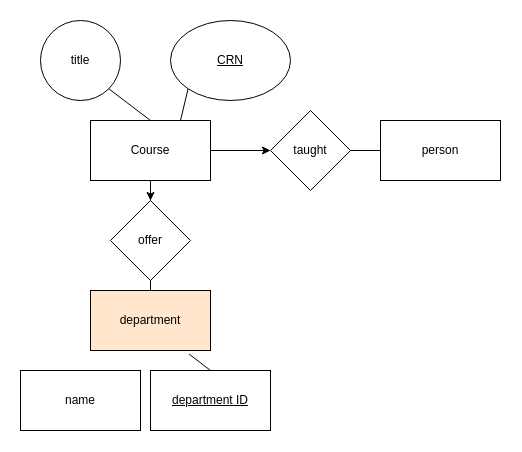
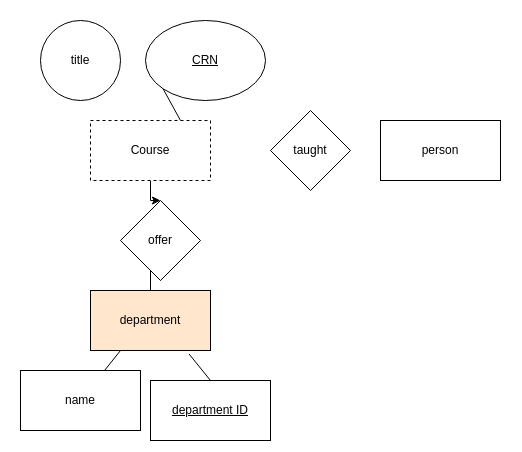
- <mxCell id="8" value="&lt;u&gt;CRN&lt;/u&gt;" style="ellipse;whiteSpace=wrap;html=1;" vertex="1" parent="1"><mxGeometry x="170" y="20" width="120" height="80" as="geometry" /></mxCell>
+ <mxCell id="8" value="&lt;u&gt;CRN&lt;/u&gt;" style="ellipse;whiteSpace=wrap;html=1;" vertex="1" parent="1"><mxGeometry x="145" y="20" width="120" height="80" as="geometry" /></mxCell>
- <mxCell id="5" style="rounded=0;orthogonalLoop=1;jettySize=auto;html=1;exitX=1;exitY=1;exitDx=0;exitDy=0;entryX=0.5;entryY=0;entryDx=0;entryDy=0;strokeColor=default;endArrow=none;endFill=0;" edge="1" parent="1" source="6" target="4"><mxGeometry relative="1" as="geometry" /></mxCell>
- <mxCell id="4" value="Course" style="rounded=0;whiteSpace=wrap;html=1;" parent="1" vertex="1"><mxGeometry x="90" y="120" width="120" height="60" as="geometry" /></mxCell>
+ <mxCell id="4" value="Course" style="rounded=0;whiteSpace=wrap;html=1;dashed=1;" parent="1" vertex="1"><mxGeometry x="90" y="120" width="120" height="60" as="geometry" /></mxCell>
- <mxCell id="3" style="edgeStyle=orthogonalEdgeStyle;rounded=0;orthogonalLoop=1;jettySize=auto;html=1;entryX=0;entryY=0.5;entryDx=0;entryDy=0;" edge="1" parent="1" source="4" target="14"><mxGeometry relative="1" as="geometry"><mxPoint x="300" y="150" as="targetPoint" /></mxGeometry></mxCell>
- <mxCell id="9" style="edgeStyle=orthogonalEdgeStyle;rounded=0;orthogonalLoop=1;jettySize=auto;html=1;entryX=1;entryY=0.5;entryDx=0;entryDy=0;endArrow=none;endFill=0;" edge="1" parent="1" source="10" target="14"><mxGeometry relative="1" as="geometry" /></mxCell>
- <mxCell id="13" value="offer" style="rhombus;whiteSpace=wrap;html=1;" vertex="1" parent="1"><mxGeometry x="110" y="200" width="80" height="80" as="geometry" /></mxCell>
+ <mxCell id="13" value="offer" style="rhombus;whiteSpace=wrap;html=1;" vertex="1" parent="1"><mxGeometry x="120" y="200" width="80" height="80" as="geometry" /></mxCell>
+ <mxCell id="15" style="rounded=0;orthogonalLoop=1;jettySize=auto;html=1;entryX=0.25;entryY=1;entryDx=0;entryDy=0;endArrow=none;endFill=0;" edge="1" parent="1" source="16" target="12"><mxGeometry relative="1" as="geometry" /></mxCell>
- <mxCell id="18" value="&lt;u&gt;department ID&lt;/u&gt;" style="whiteSpace=wrap;html=1;" vertex="1" parent="1"><mxGeometry x="150" y="370" width="120" height="60" as="geometry" /></mxCell>
+ <mxCell id="18" value="&lt;u&gt;department ID&lt;/u&gt;" style="whiteSpace=wrap;html=1;" vertex="1" parent="1"><mxGeometry x="150" y="380" width="120" height="60" as="geometry" /></mxCell>
